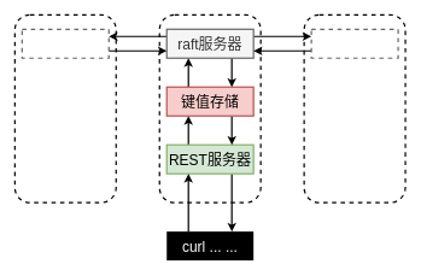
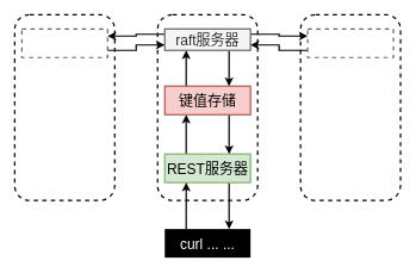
- <mxCell id="14" value="raft服务器" style="rounded=0;whiteSpace=wrap;html=1;fillColor=#f5f5f5;strokeColor=#666666;fontColor=#333333;strokeWidth=2;fontSize=20;" parent="1" vertex="1"><mxGeometry x="230" y="40" width="120" height="40" as="geometry" /></mxCell>
+ <mxCell id="14" value="raft服务器" style="rounded=0;whiteSpace=wrap;html=1;fillColor=#f5f5f5;strokeColor=#666666;fontColor=#333333;strokeWidth=2;fontSize=20;" parent="1" vertex="1"><mxGeometry x="230" y="40" width="120" height="30" as="geometry" /></mxCell>
- <mxCell id="7" value="REST服务器" style="rounded=0;whiteSpace=wrap;html=1;fillColor=#d5e8d4;strokeColor=#82b366;strokeWidth=2;fontSize=20;" parent="1" vertex="1"><mxGeometry x="230" y="200" width="120" height="40" as="geometry" /></mxCell>
+ <mxCell id="7" value="REST服务器" style="rounded=0;whiteSpace=wrap;html=1;fillColor=#d5e8d4;strokeColor=#82b366;strokeWidth=2;fontSize=20;" parent="1" vertex="1"><mxGeometry x="230" y="215" width="120" height="40" as="geometry" /></mxCell>
